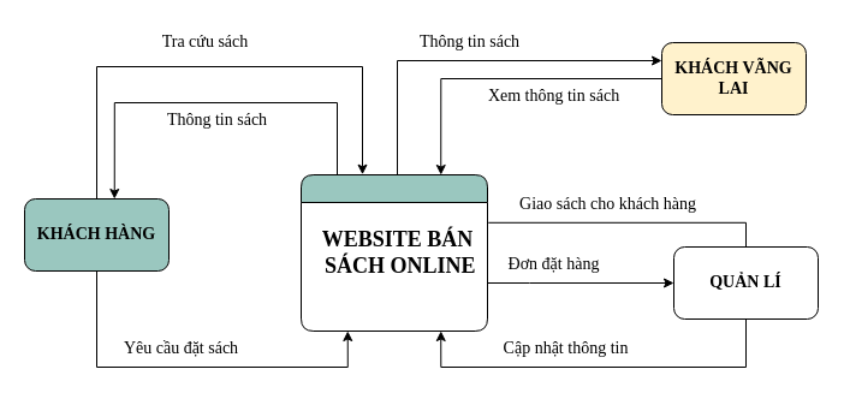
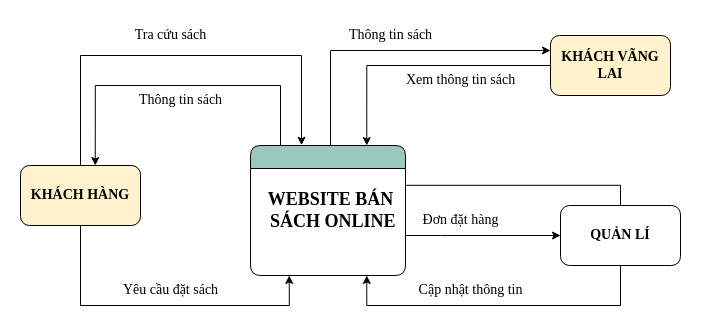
- <mxCell id="20" value="&lt;font style=&quot;font-size: 14px;&quot; face=&quot;Times New Roman&quot;&gt;Giao sách cho khách hàng&lt;/font&gt;" style="text;html=1;align=center;verticalAlign=middle;resizable=0;points=[];autosize=1;strokeColor=none;fillColor=none;" vertex="1" parent="1"><mxGeometry x="420" y="155" width="170" height="30" as="geometry" /></mxCell>
- <mxCell id="9" value="&lt;font style=&quot;font-size: 14px;&quot; face=&quot;Times New Roman&quot;&gt;&lt;b&gt;KHÁCH HÀNG&lt;/b&gt;&lt;/font&gt;" style="rounded=1;whiteSpace=wrap;html=1;fillColor=#9AC7BF;" vertex="1" parent="1"><mxGeometry x="20" y="165" width="120" height="60" as="geometry" /></mxCell>
+ <mxCell id="9" value="&lt;font style=&quot;font-size: 14px;&quot; face=&quot;Times New Roman&quot;&gt;&lt;b&gt;KHÁCH HÀNG&lt;/b&gt;&lt;/font&gt;" style="rounded=1;whiteSpace=wrap;html=1;fillColor=#fff2cc;" vertex="1" parent="1"><mxGeometry x="20" y="165" width="120" height="60" as="geometry" /></mxCell>
- <mxCell id="17" value="&lt;font style=&quot;font-size: 14px;&quot; face=&quot;Times New Roman&quot;&gt;Yêu cầu đặt sách&lt;/font&gt;" style="text;html=1;align=center;verticalAlign=middle;resizable=0;points=[];autosize=1;strokeColor=none;fillColor=none;" vertex="1" parent="1"><mxGeometry x="90" y="275" width="120" height="30" as="geometry" /></mxCell>
+ <mxCell id="17" value="&lt;font style=&quot;font-size: 14px;&quot; face=&quot;Times New Roman&quot;&gt;Yêu cầu đặt sách&lt;/font&gt;" style="text;html=1;align=center;verticalAlign=middle;resizable=0;points=[];autosize=1;strokeColor=none;fillColor=none;" vertex="1" parent="1"><mxGeometry x="110" y="275" width="120" height="30" as="geometry" /></mxCell>
